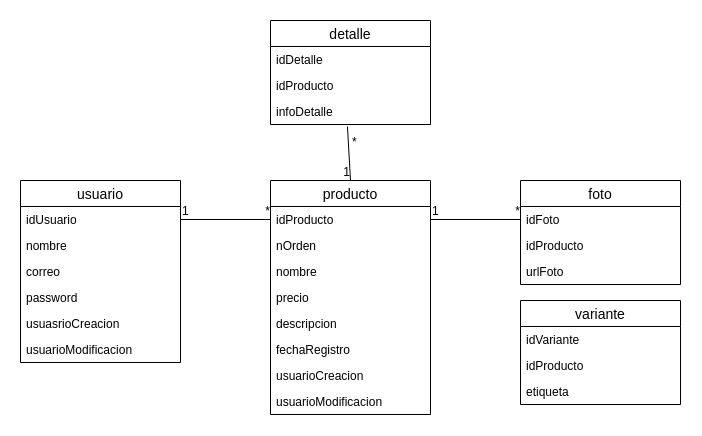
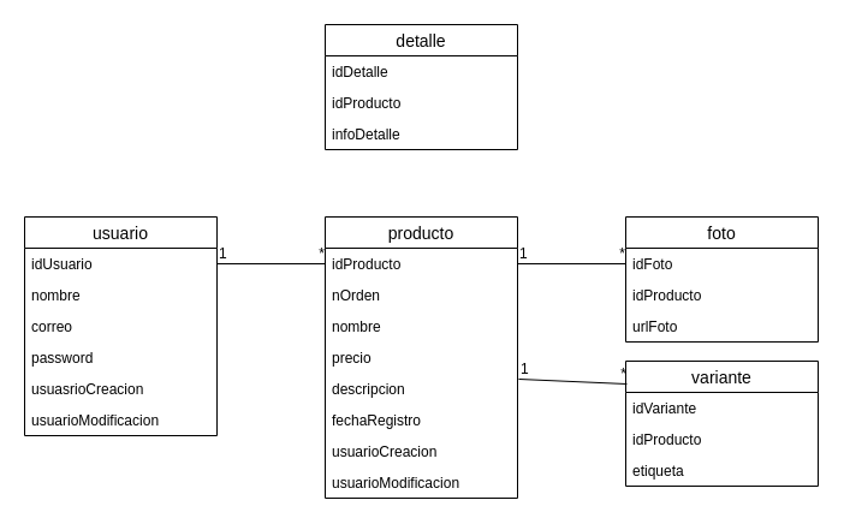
- <mxCell id="33" value="" style="endArrow=none;html=1;rounded=0;exitX=0.481;exitY=1.077;exitDx=0;exitDy=0;entryX=0.5;entryY=0;entryDx=0;entryDy=0;exitPerimeter=0;" edge="1" parent="1" source="12" target="13"><mxGeometry relative="1" as="geometry"><mxPoint x="320" y="150" as="sourcePoint" /><mxPoint x="410" y="150" as="targetPoint" /></mxGeometry></mxCell>
- <mxCell id="34" value="*" style="resizable=0;html=1;align=left;verticalAlign=bottom;" connectable="0" vertex="1" parent="33"><mxGeometry x="-1" relative="1" as="geometry"><mxPoint x="3.04" y="24" as="offset" /></mxGeometry></mxCell>
- <mxCell id="35" value="1" style="resizable=0;html=1;align=right;verticalAlign=bottom;" connectable="0" vertex="1" parent="33"><mxGeometry x="1" relative="1" as="geometry" /></mxCell>
+ <mxCell id="39" value="" style="endArrow=none;html=1;rounded=0;exitX=1.006;exitY=0.192;exitDx=0;exitDy=0;entryX=0.006;entryY=0.183;entryDx=0;entryDy=0;exitPerimeter=0;entryPerimeter=0;" edge="1" parent="1" source="18" target="22"><mxGeometry relative="1" as="geometry"><mxPoint x="430" y="310" as="sourcePoint" /><mxPoint x="520" y="310" as="targetPoint" /></mxGeometry></mxCell>
+ <mxCell id="40" value="1" style="resizable=0;html=1;align=left;verticalAlign=bottom;" connectable="0" vertex="1" parent="39"><mxGeometry x="-1" relative="1" as="geometry" /></mxCell>
+ <mxCell id="41" value="*" style="resizable=0;html=1;align=right;verticalAlign=bottom;" connectable="0" vertex="1" parent="39"><mxGeometry x="1" relative="1" as="geometry" /></mxCell>
